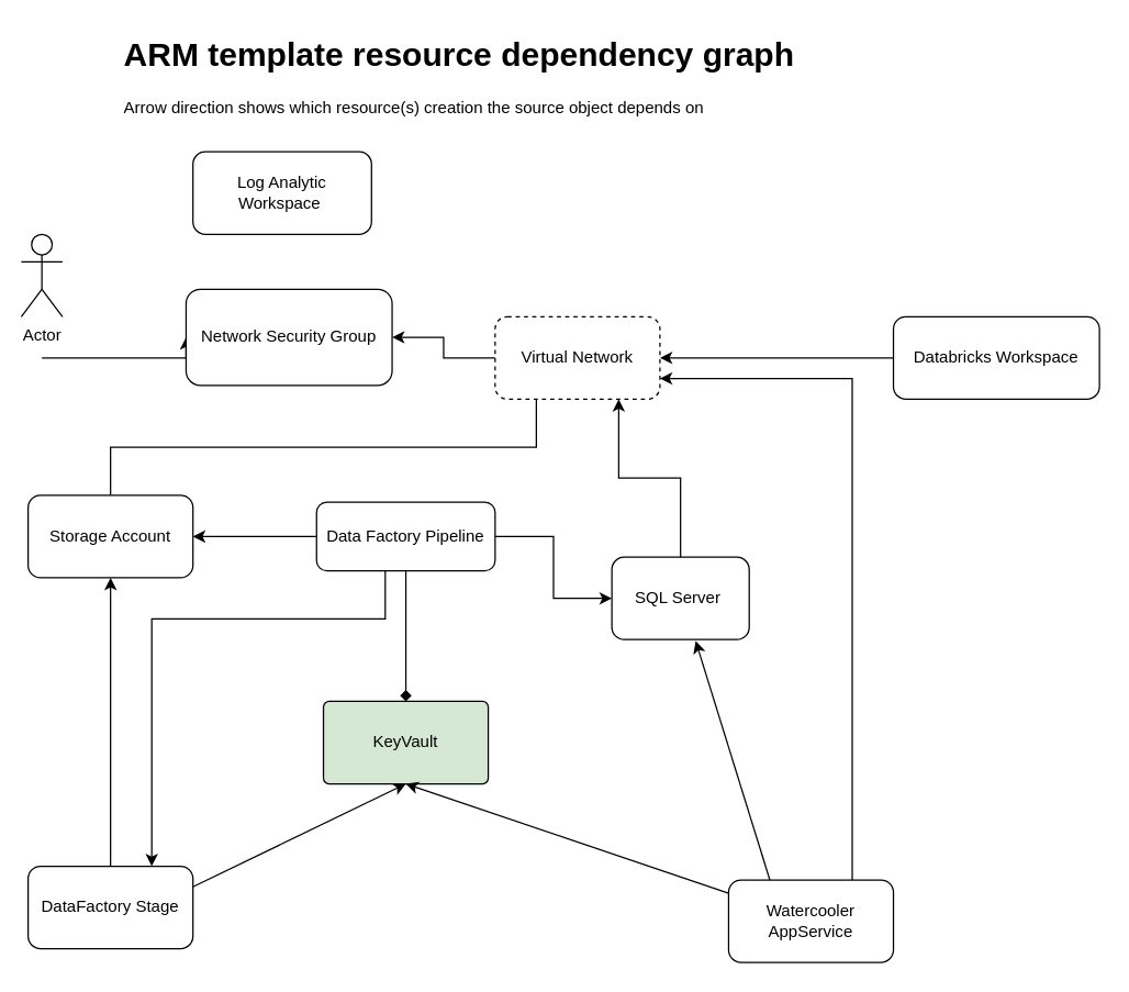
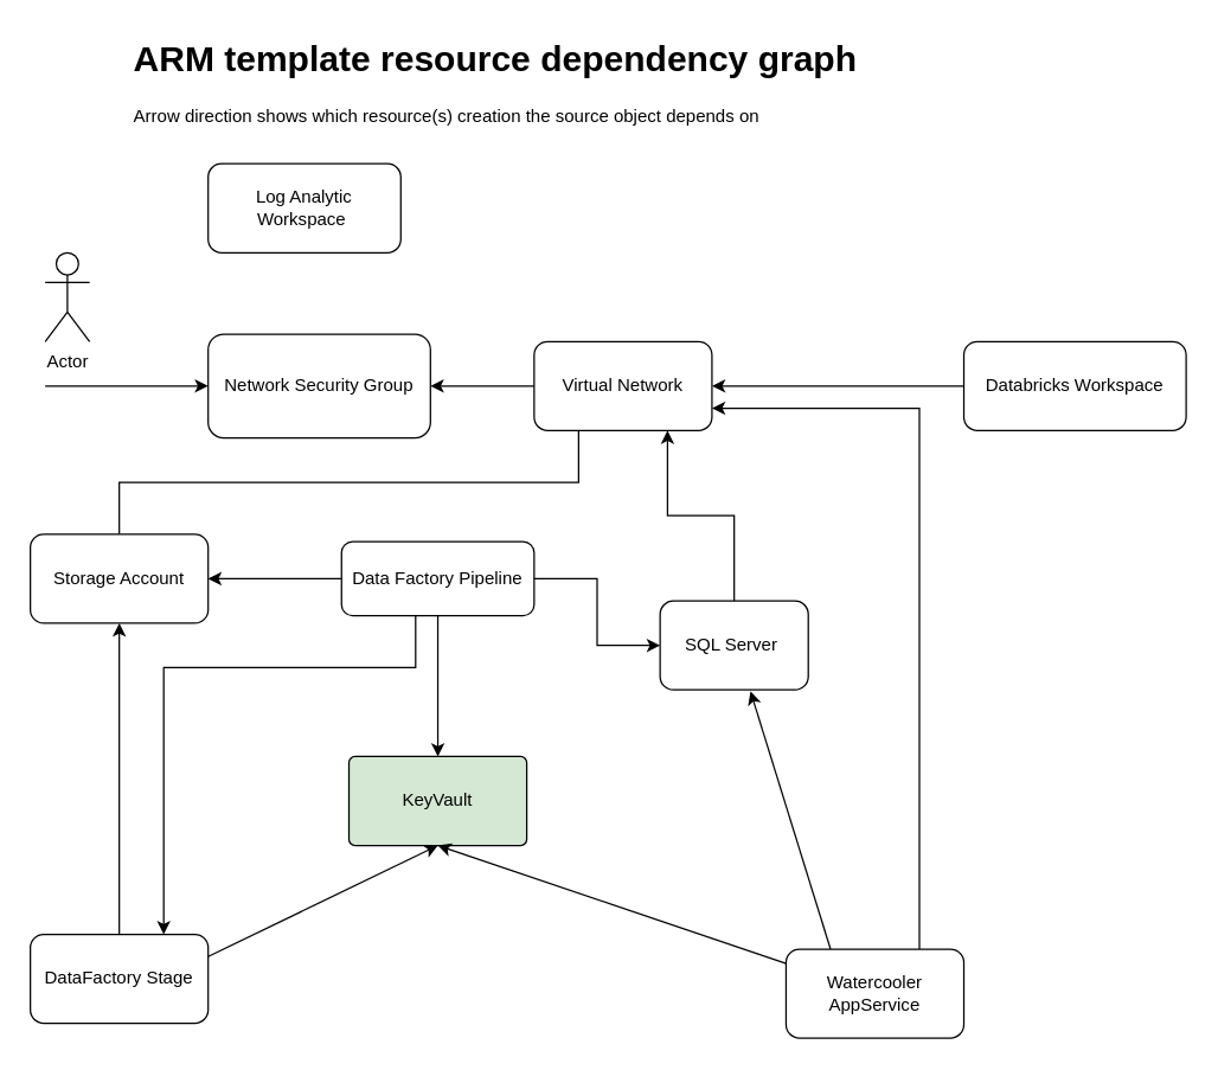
- <mxCell id="27" value="Actor" style="shape=umlActor;verticalLabelPosition=bottom;verticalAlign=top;html=1;outlineConnect=0;" parent="1" vertex="1"><mxGeometry x="15" y="170" width="30" height="60" as="geometry" /></mxCell>
+ <mxCell id="27" value="Actor" style="shape=umlActor;verticalLabelPosition=bottom;verticalAlign=top;html=1;outlineConnect=0;" parent="1" vertex="1"><mxGeometry x="30" y="170" width="30" height="60" as="geometry" /></mxCell>
- <mxCell id="4" value="Network Security Group&lt;br&gt;" style="rounded=1;whiteSpace=wrap;html=1;fontSize=12;glass=0;strokeWidth=1;shadow=0;" parent="1" vertex="1"><mxGeometry x="135" y="210" width="150" height="70" as="geometry" /></mxCell>
+ <mxCell id="4" value="Network Security Group&lt;br&gt;" style="rounded=1;whiteSpace=wrap;html=1;fontSize=12;glass=0;strokeWidth=1;shadow=0;" parent="1" vertex="1"><mxGeometry x="140" y="225" width="150" height="70" as="geometry" /></mxCell>
- <mxCell id="6" value="Virtual Network" style="whiteSpace=wrap;html=1;rounded=1;shadow=0;strokeWidth=1;glass=0;dashed=1;" parent="1" vertex="1"><mxGeometry x="360" y="230" width="120" height="60" as="geometry" /></mxCell>
+ <mxCell id="6" value="Virtual Network" style="whiteSpace=wrap;html=1;rounded=1;shadow=0;strokeWidth=1;glass=0;" parent="1" vertex="1"><mxGeometry x="360" y="230" width="120" height="60" as="geometry" /></mxCell>
- <mxCell id="25" style="edgeStyle=orthogonalEdgeStyle;rounded=0;orthogonalLoop=1;jettySize=auto;html=1;exitX=0.5;exitY=1;exitDx=0;exitDy=0;entryX=0.5;entryY=0;entryDx=0;entryDy=0;endArrow=diamond;" parent="1" source="26" target="11" edge="1"><mxGeometry relative="1" as="geometry" /></mxCell>
+ <mxCell id="25" style="edgeStyle=orthogonalEdgeStyle;rounded=0;orthogonalLoop=1;jettySize=auto;html=1;exitX=0.5;exitY=1;exitDx=0;exitDy=0;entryX=0.5;entryY=0;entryDx=0;entryDy=0;" parent="1" source="26" target="11" edge="1"><mxGeometry relative="1" as="geometry" /></mxCell>
